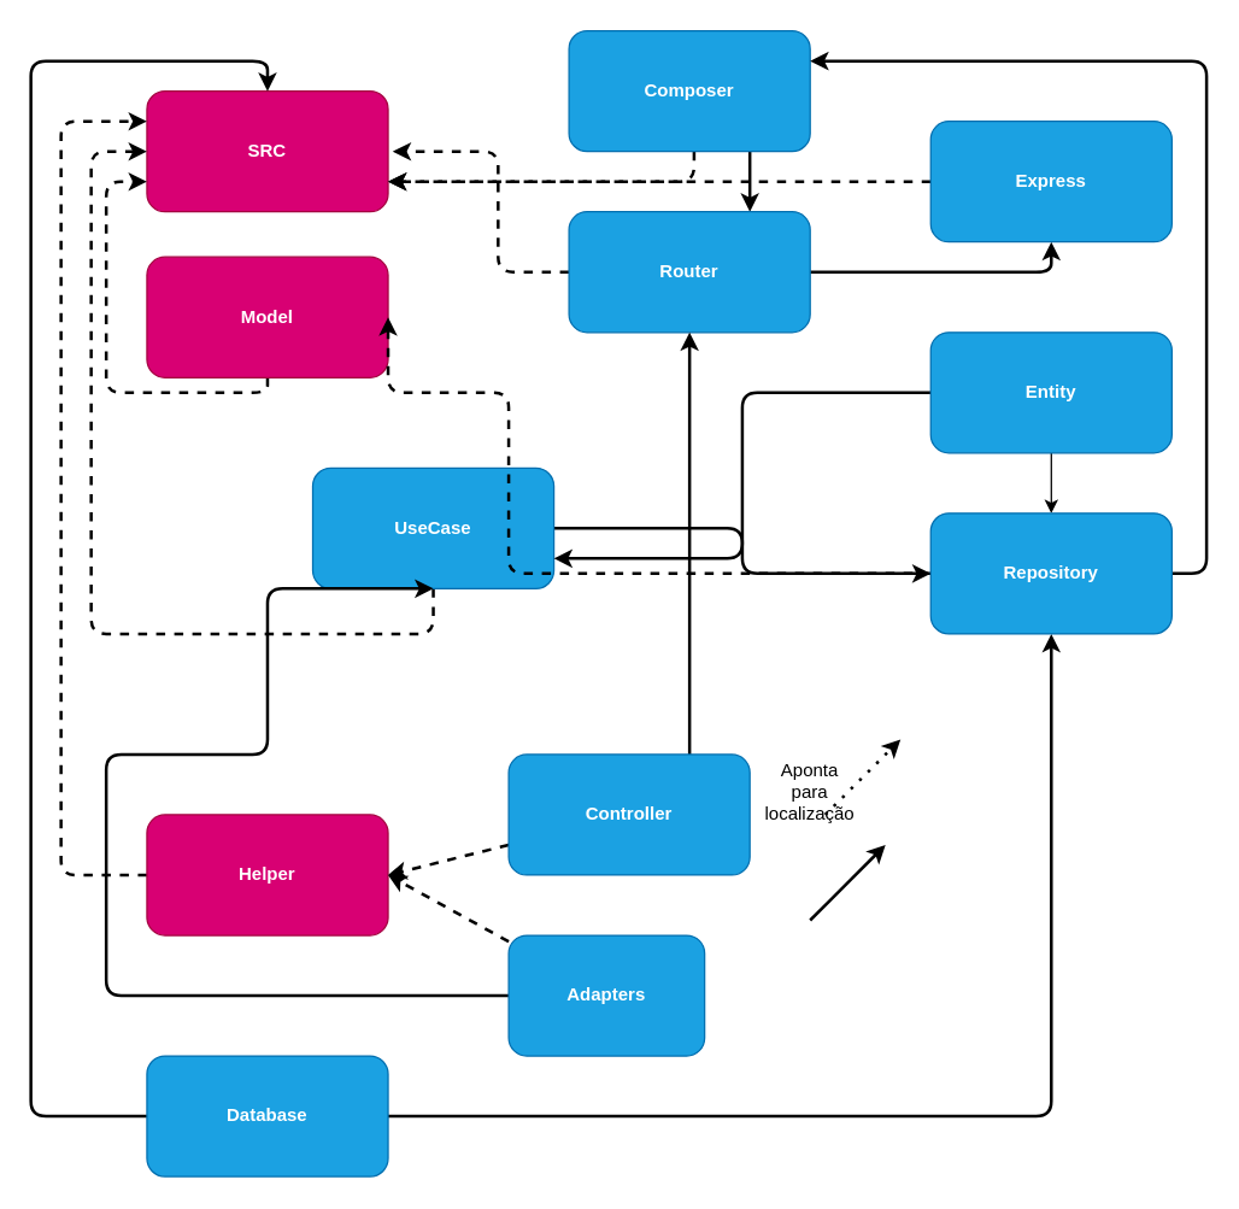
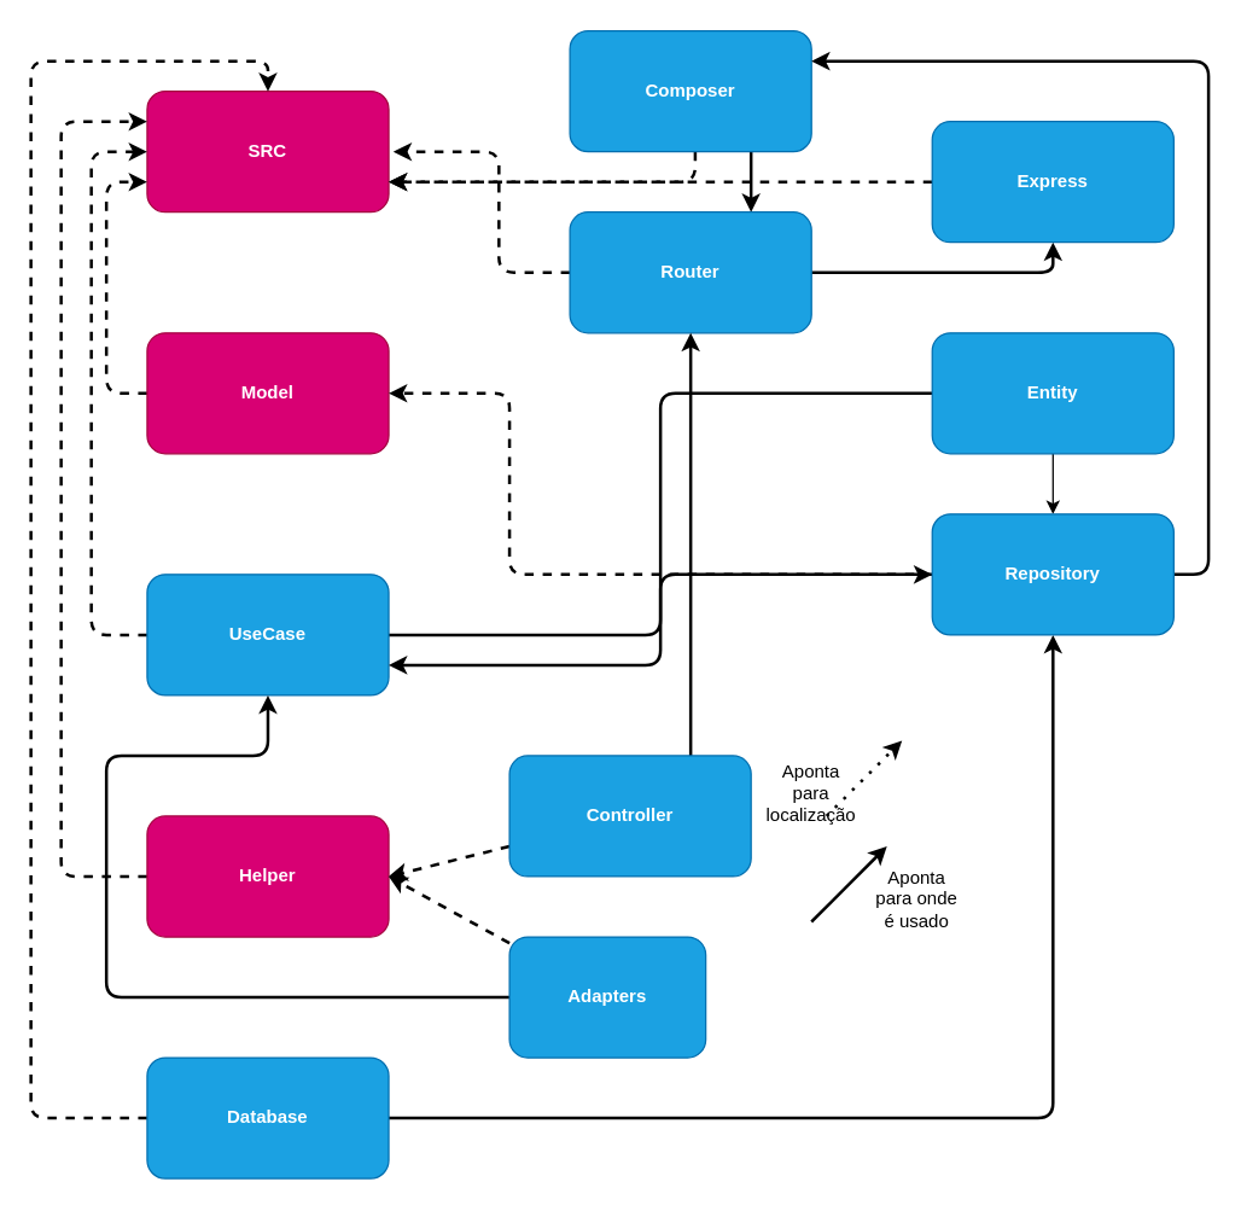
- <mxCell id="4" value="Model" style="rounded=1;whiteSpace=wrap;html=1;fillColor=#d80073;fontColor=#ffffff;strokeColor=#A50040;fontStyle=1" vertex="1" parent="1"><mxGeometry x="97" y="170" width="160" height="80" as="geometry" /></mxCell>
+ <mxCell id="4" value="Model" style="rounded=1;whiteSpace=wrap;html=1;fillColor=#d80073;fontColor=#ffffff;strokeColor=#A50040;fontStyle=1" vertex="1" parent="1"><mxGeometry x="97" y="220" width="160" height="80" as="geometry" /></mxCell>
- <mxCell id="9" style="edgeStyle=orthogonalEdgeStyle;html=1;entryX=0.5;entryY=0;entryDx=0;entryDy=0;dashed=0;strokeWidth=2;" edge="1" parent="1" source="10" target="2"><mxGeometry relative="1" as="geometry"><mxPoint x="20" y="330" as="targetPoint" /><Array as="points"><mxPoint x="20" y="740" /><mxPoint x="20" y="40" /><mxPoint x="177" y="40" /></Array></mxGeometry></mxCell>
+ <mxCell id="9" style="edgeStyle=orthogonalEdgeStyle;html=1;entryX=0.5;entryY=0;entryDx=0;entryDy=0;dashed=1;strokeWidth=2;" edge="1" parent="1" source="10" target="2"><mxGeometry relative="1" as="geometry"><mxPoint x="20" y="330" as="targetPoint" /><Array as="points"><mxPoint x="20" y="740" /><mxPoint x="20" y="40" /><mxPoint x="177" y="40" /></Array></mxGeometry></mxCell>
- <mxCell id="7" value="UseCase" style="rounded=1;whiteSpace=wrap;html=1;fillColor=#1ba1e2;fontColor=#ffffff;strokeColor=#006EAF;fontStyle=1" vertex="1" parent="1"><mxGeometry x="207" y="310" width="160" height="80" as="geometry" /></mxCell>
+ <mxCell id="7" value="UseCase" style="rounded=1;whiteSpace=wrap;html=1;fillColor=#1ba1e2;fontColor=#ffffff;strokeColor=#006EAF;fontStyle=1" vertex="1" parent="1"><mxGeometry x="97" y="380" width="160" height="80" as="geometry" /></mxCell>
+ <mxCell id="36" value="Aponta para onde é usado" style="text;html=1;strokeColor=none;fillColor=none;align=center;verticalAlign=middle;whiteSpace=wrap;rounded=0;" vertex="1" parent="1"><mxGeometry x="577" y="580" width="60" height="30" as="geometry" /></mxCell>
